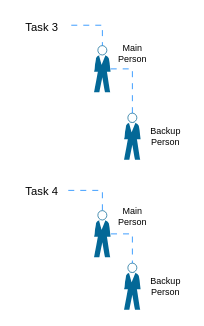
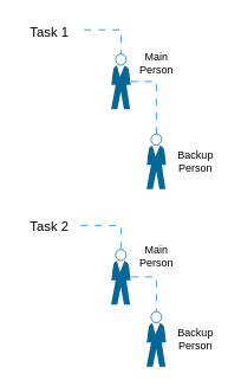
- <mxCell id="6" value="&lt;font style=&quot;font-size: 15px;&quot;&gt;Task 3&lt;/font&gt;" style="text;html=1;align=center;verticalAlign=middle;resizable=0;points=[];autosize=1;strokeColor=none;fillColor=none;" vertex="1" parent="1"><mxGeometry x="20" y="20" width="70" height="30" as="geometry" /></mxCell>
+ <mxCell id="6" value="&lt;font style=&quot;font-size: 15px;&quot;&gt;Task 1&lt;/font&gt;" style="text;html=1;align=center;verticalAlign=middle;resizable=0;points=[];autosize=1;strokeColor=none;fillColor=none;" vertex="1" parent="1"><mxGeometry x="20" y="20" width="70" height="30" as="geometry" /></mxCell>
- <mxCell id="9" value="&lt;font style=&quot;font-size: 15px;&quot;&gt;Task 4&lt;/font&gt;" style="text;html=1;align=center;verticalAlign=middle;resizable=0;points=[];autosize=1;strokeColor=none;fillColor=none;" vertex="1" parent="1"><mxGeometry x="20" y="238" width="70" height="30" as="geometry" /></mxCell>
+ <mxCell id="9" value="&lt;font style=&quot;font-size: 15px;&quot;&gt;Task 2&lt;/font&gt;" style="text;html=1;align=center;verticalAlign=middle;resizable=0;points=[];autosize=1;strokeColor=none;fillColor=none;" vertex="1" parent="1"><mxGeometry x="20" y="238" width="70" height="30" as="geometry" /></mxCell>
